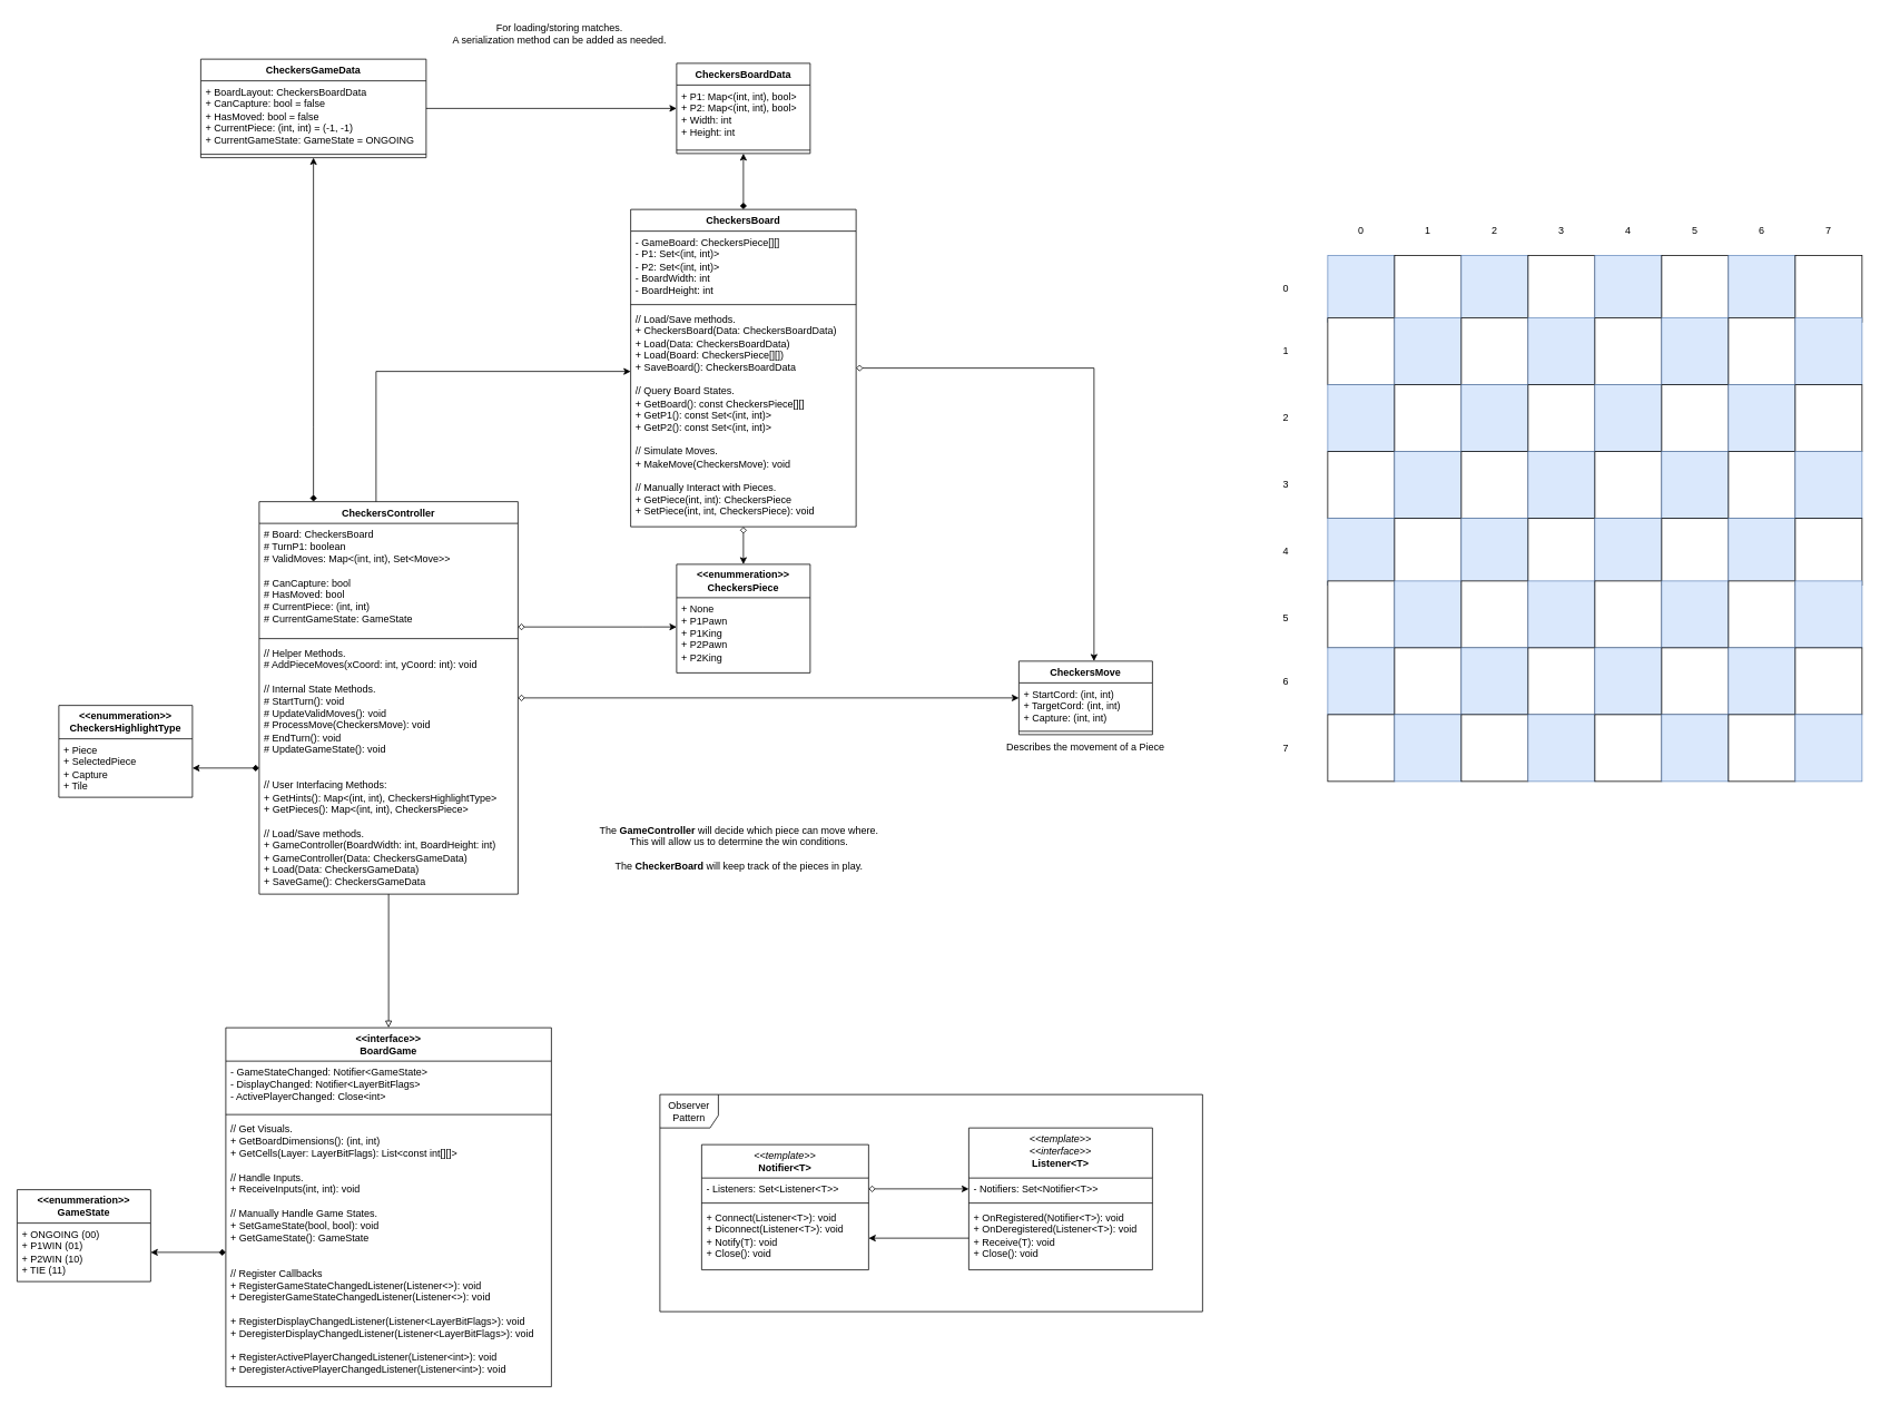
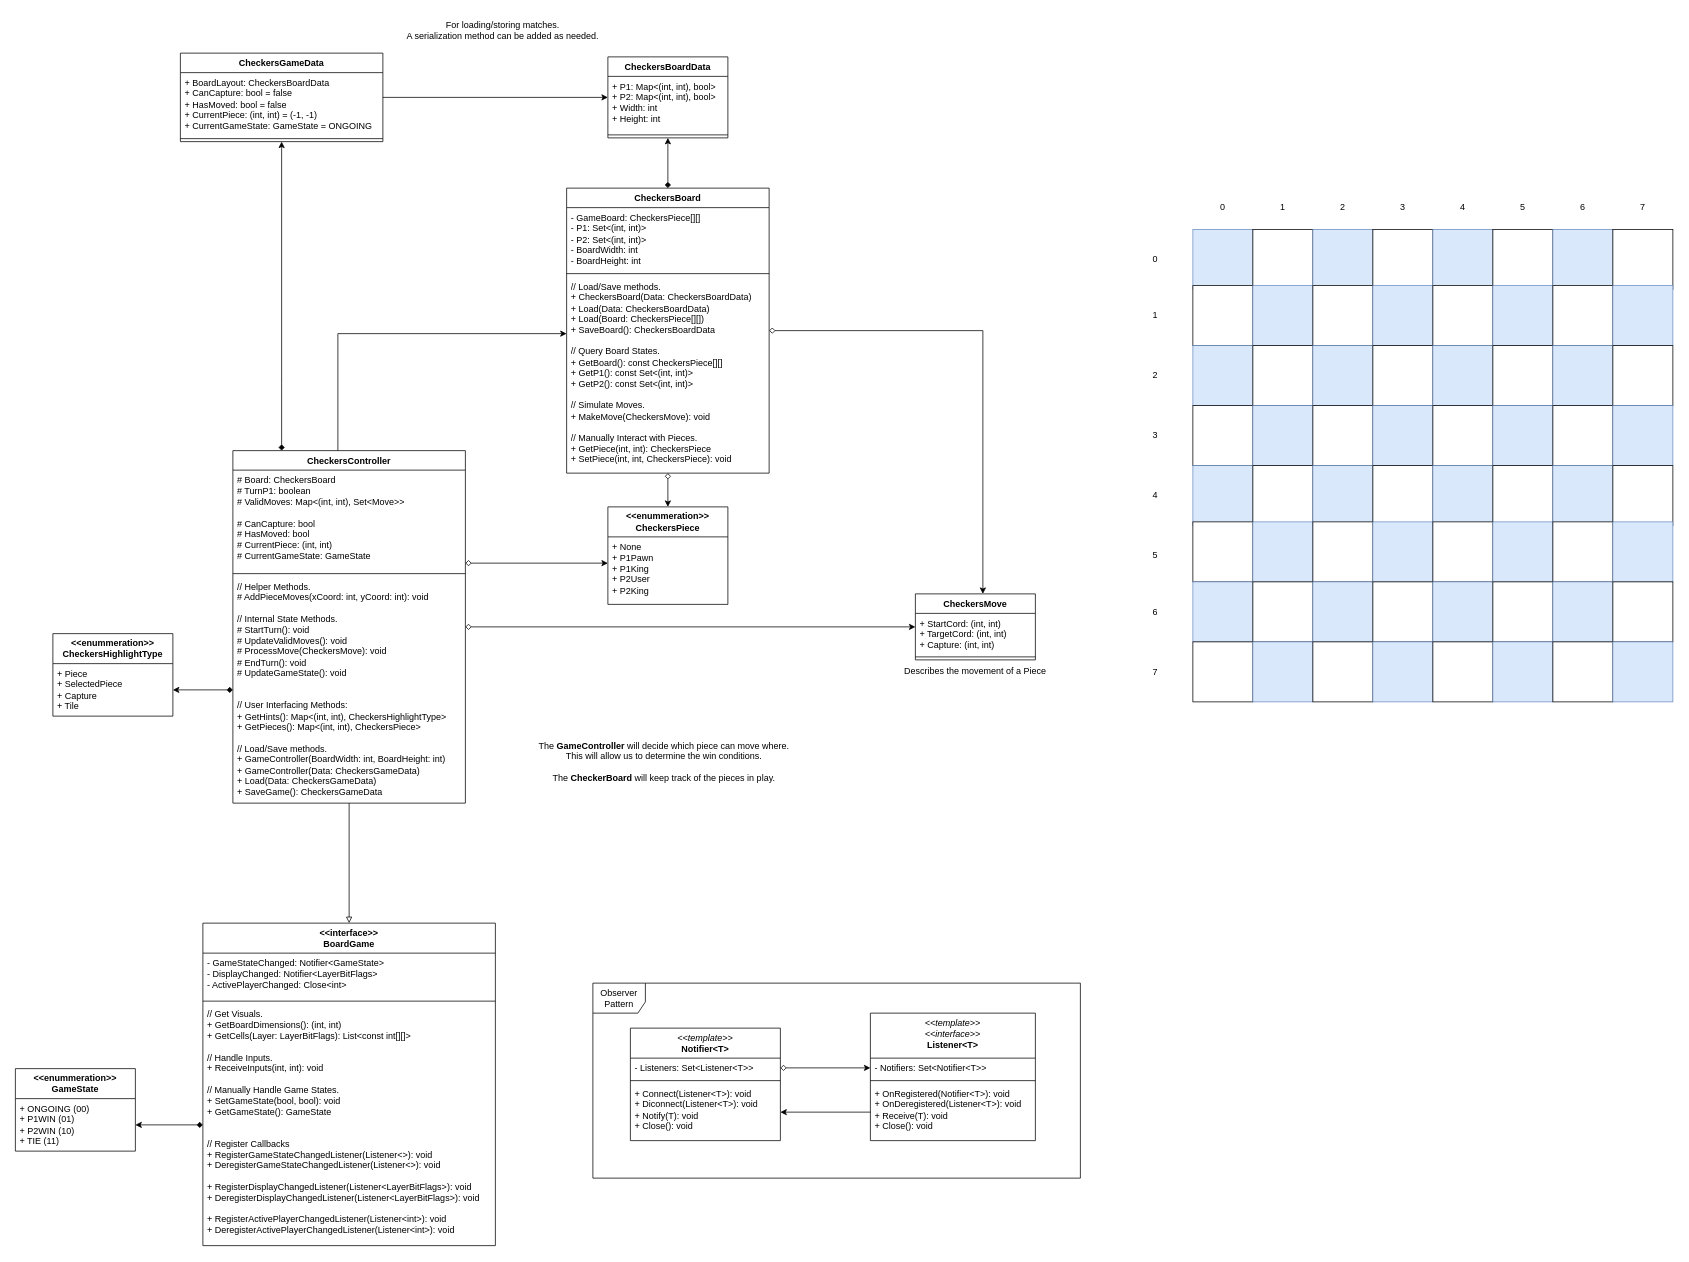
- <mxCell id="107" value="&lt;div&gt;+ None&lt;/div&gt;+ P1Pawn&lt;div&gt;+ P1King&lt;/div&gt;&lt;div&gt;+ P2Pawn&lt;/div&gt;&lt;div&gt;+ P2King&lt;/div&gt;&lt;div&gt;&lt;br&gt;&lt;/div&gt;" style="text;strokeColor=none;fillColor=none;align=left;verticalAlign=top;spacingLeft=4;spacingRight=4;overflow=hidden;rotatable=0;points=[[0,0.5],[1,0.5]];portConstraint=eastwest;whiteSpace=wrap;html=1;" parent="106" vertex="1"><mxGeometry y="40" width="160" height="90" as="geometry" /></mxCell>
+ <mxCell id="107" value="&lt;div&gt;+ None&lt;/div&gt;+ P1Pawn&lt;div&gt;+ P1King&lt;/div&gt;&lt;div&gt;+ P2User&lt;/div&gt;&lt;div&gt;+ P2King&lt;/div&gt;&lt;div&gt;&lt;br&gt;&lt;/div&gt;" style="text;strokeColor=none;fillColor=none;align=left;verticalAlign=top;spacingLeft=4;spacingRight=4;overflow=hidden;rotatable=0;points=[[0,0.5],[1,0.5]];portConstraint=eastwest;whiteSpace=wrap;html=1;" parent="106" vertex="1"><mxGeometry y="40" width="160" height="90" as="geometry" /></mxCell>
